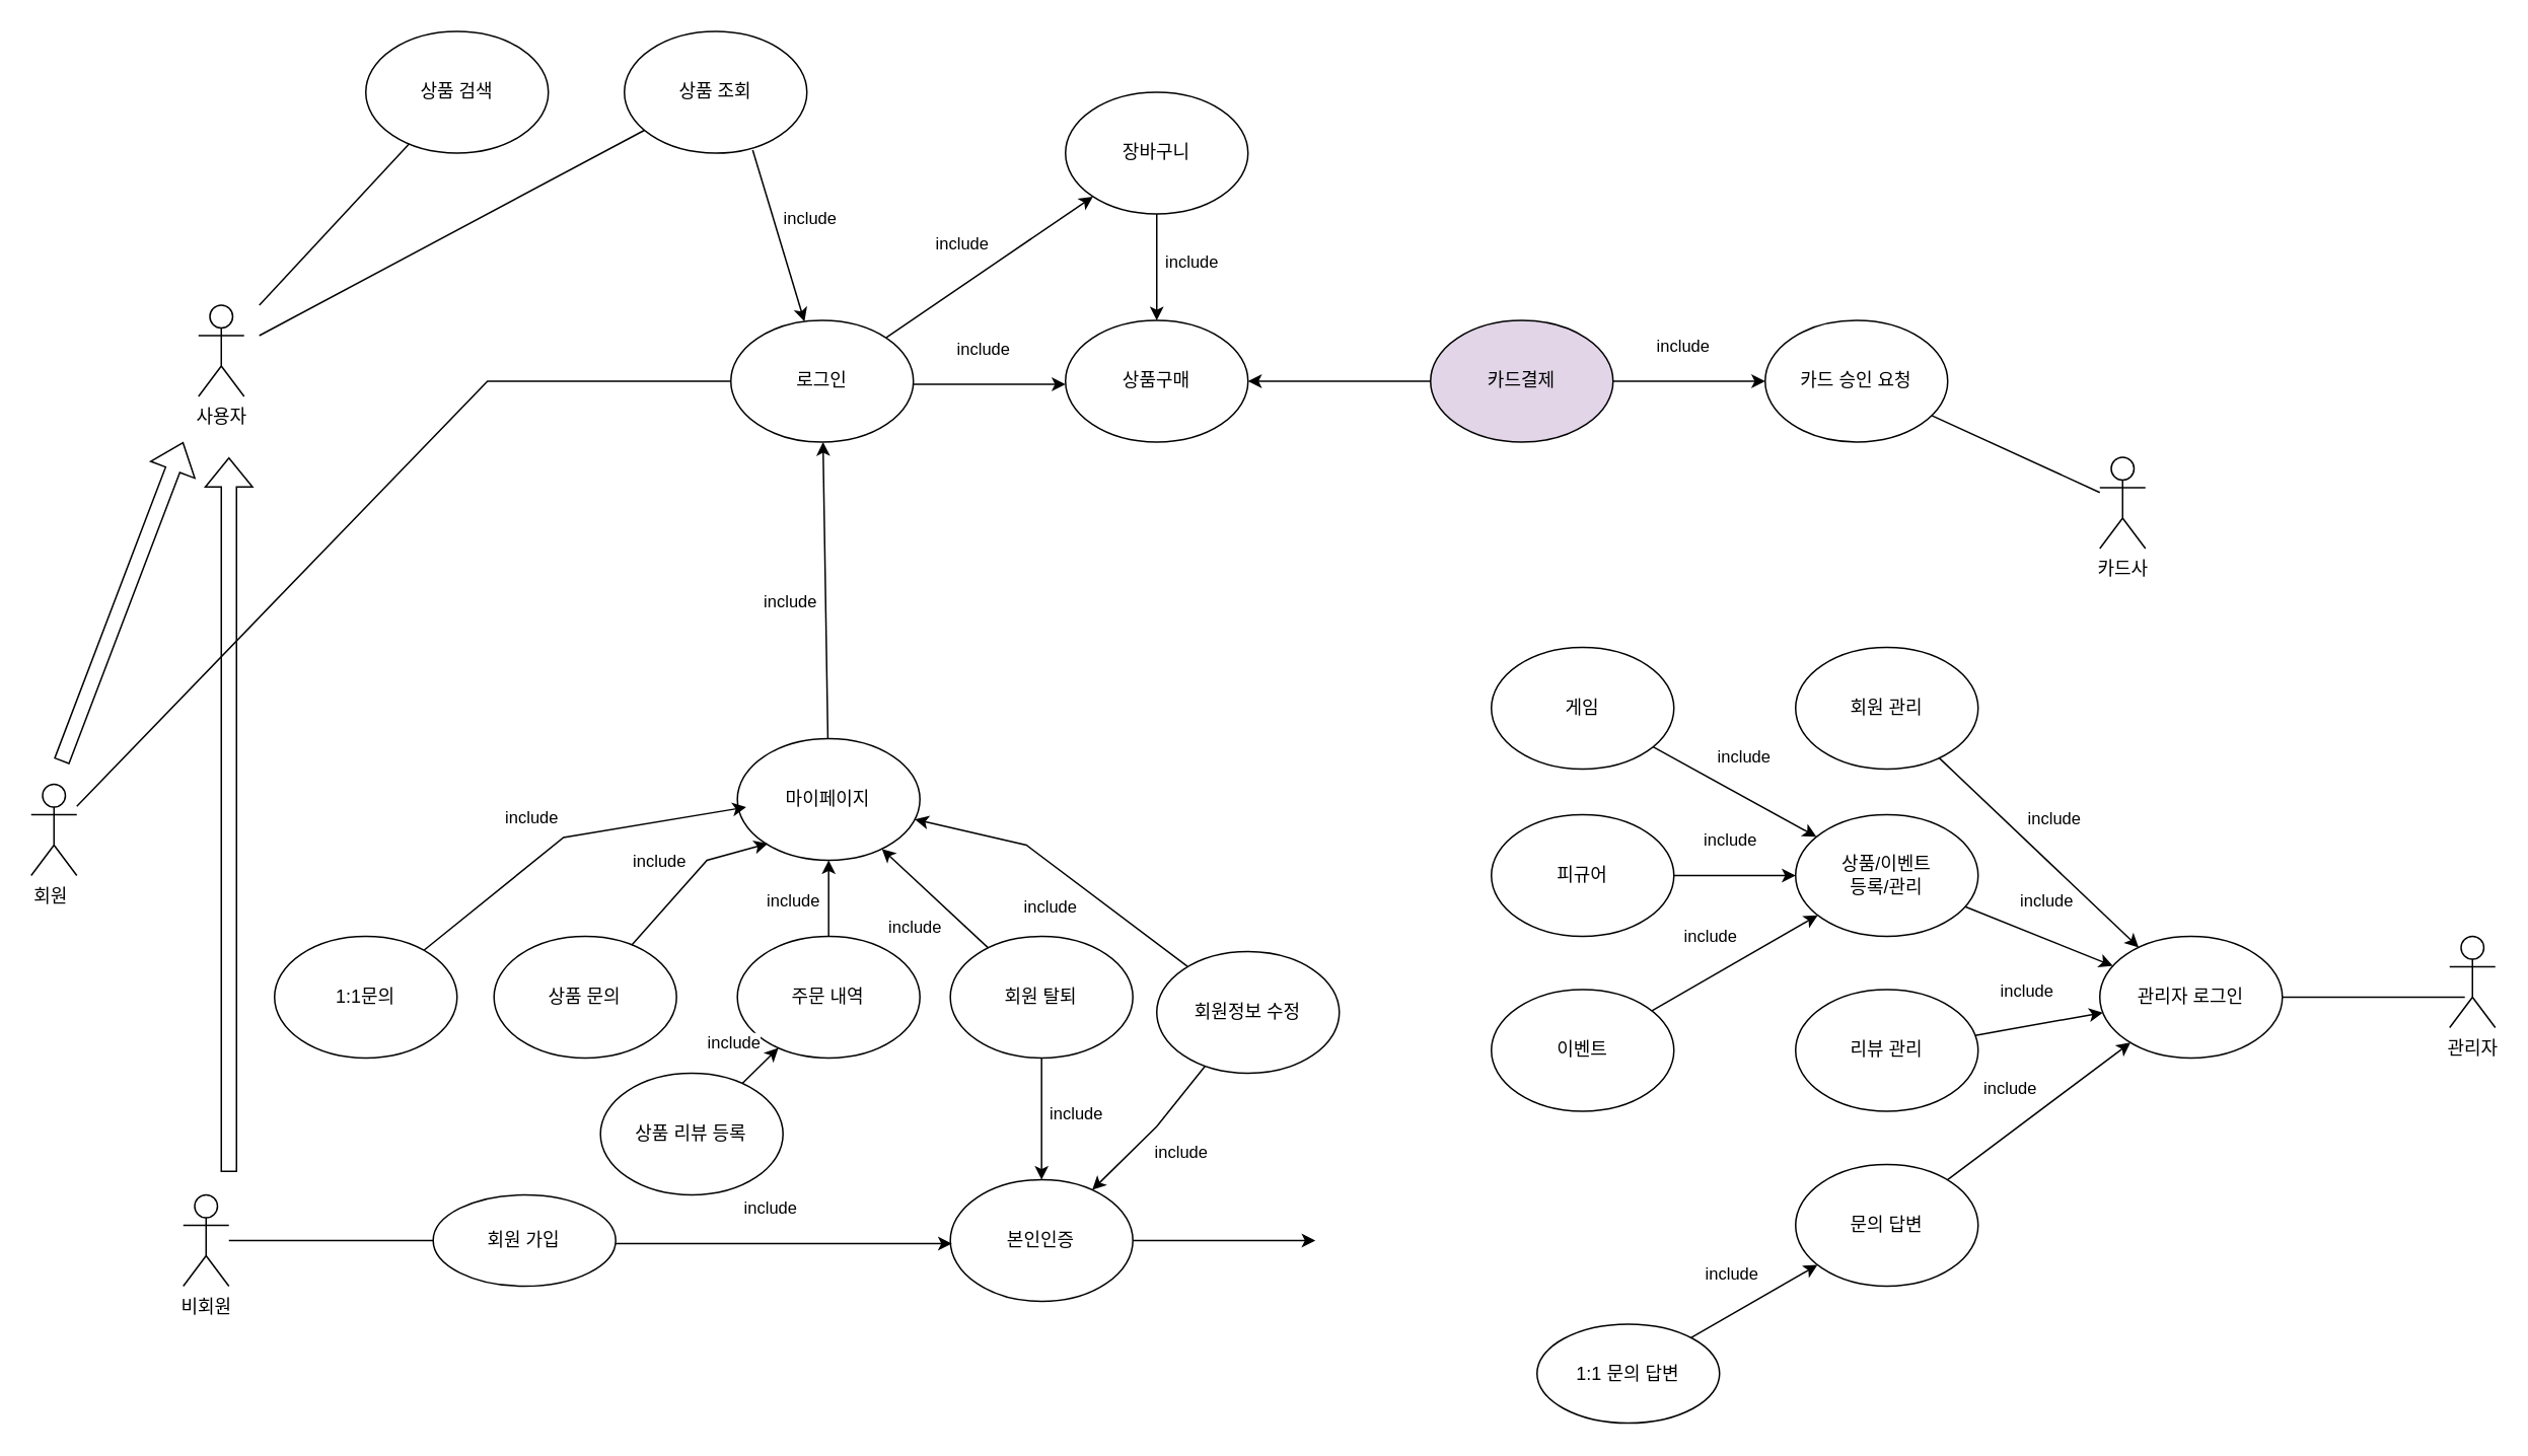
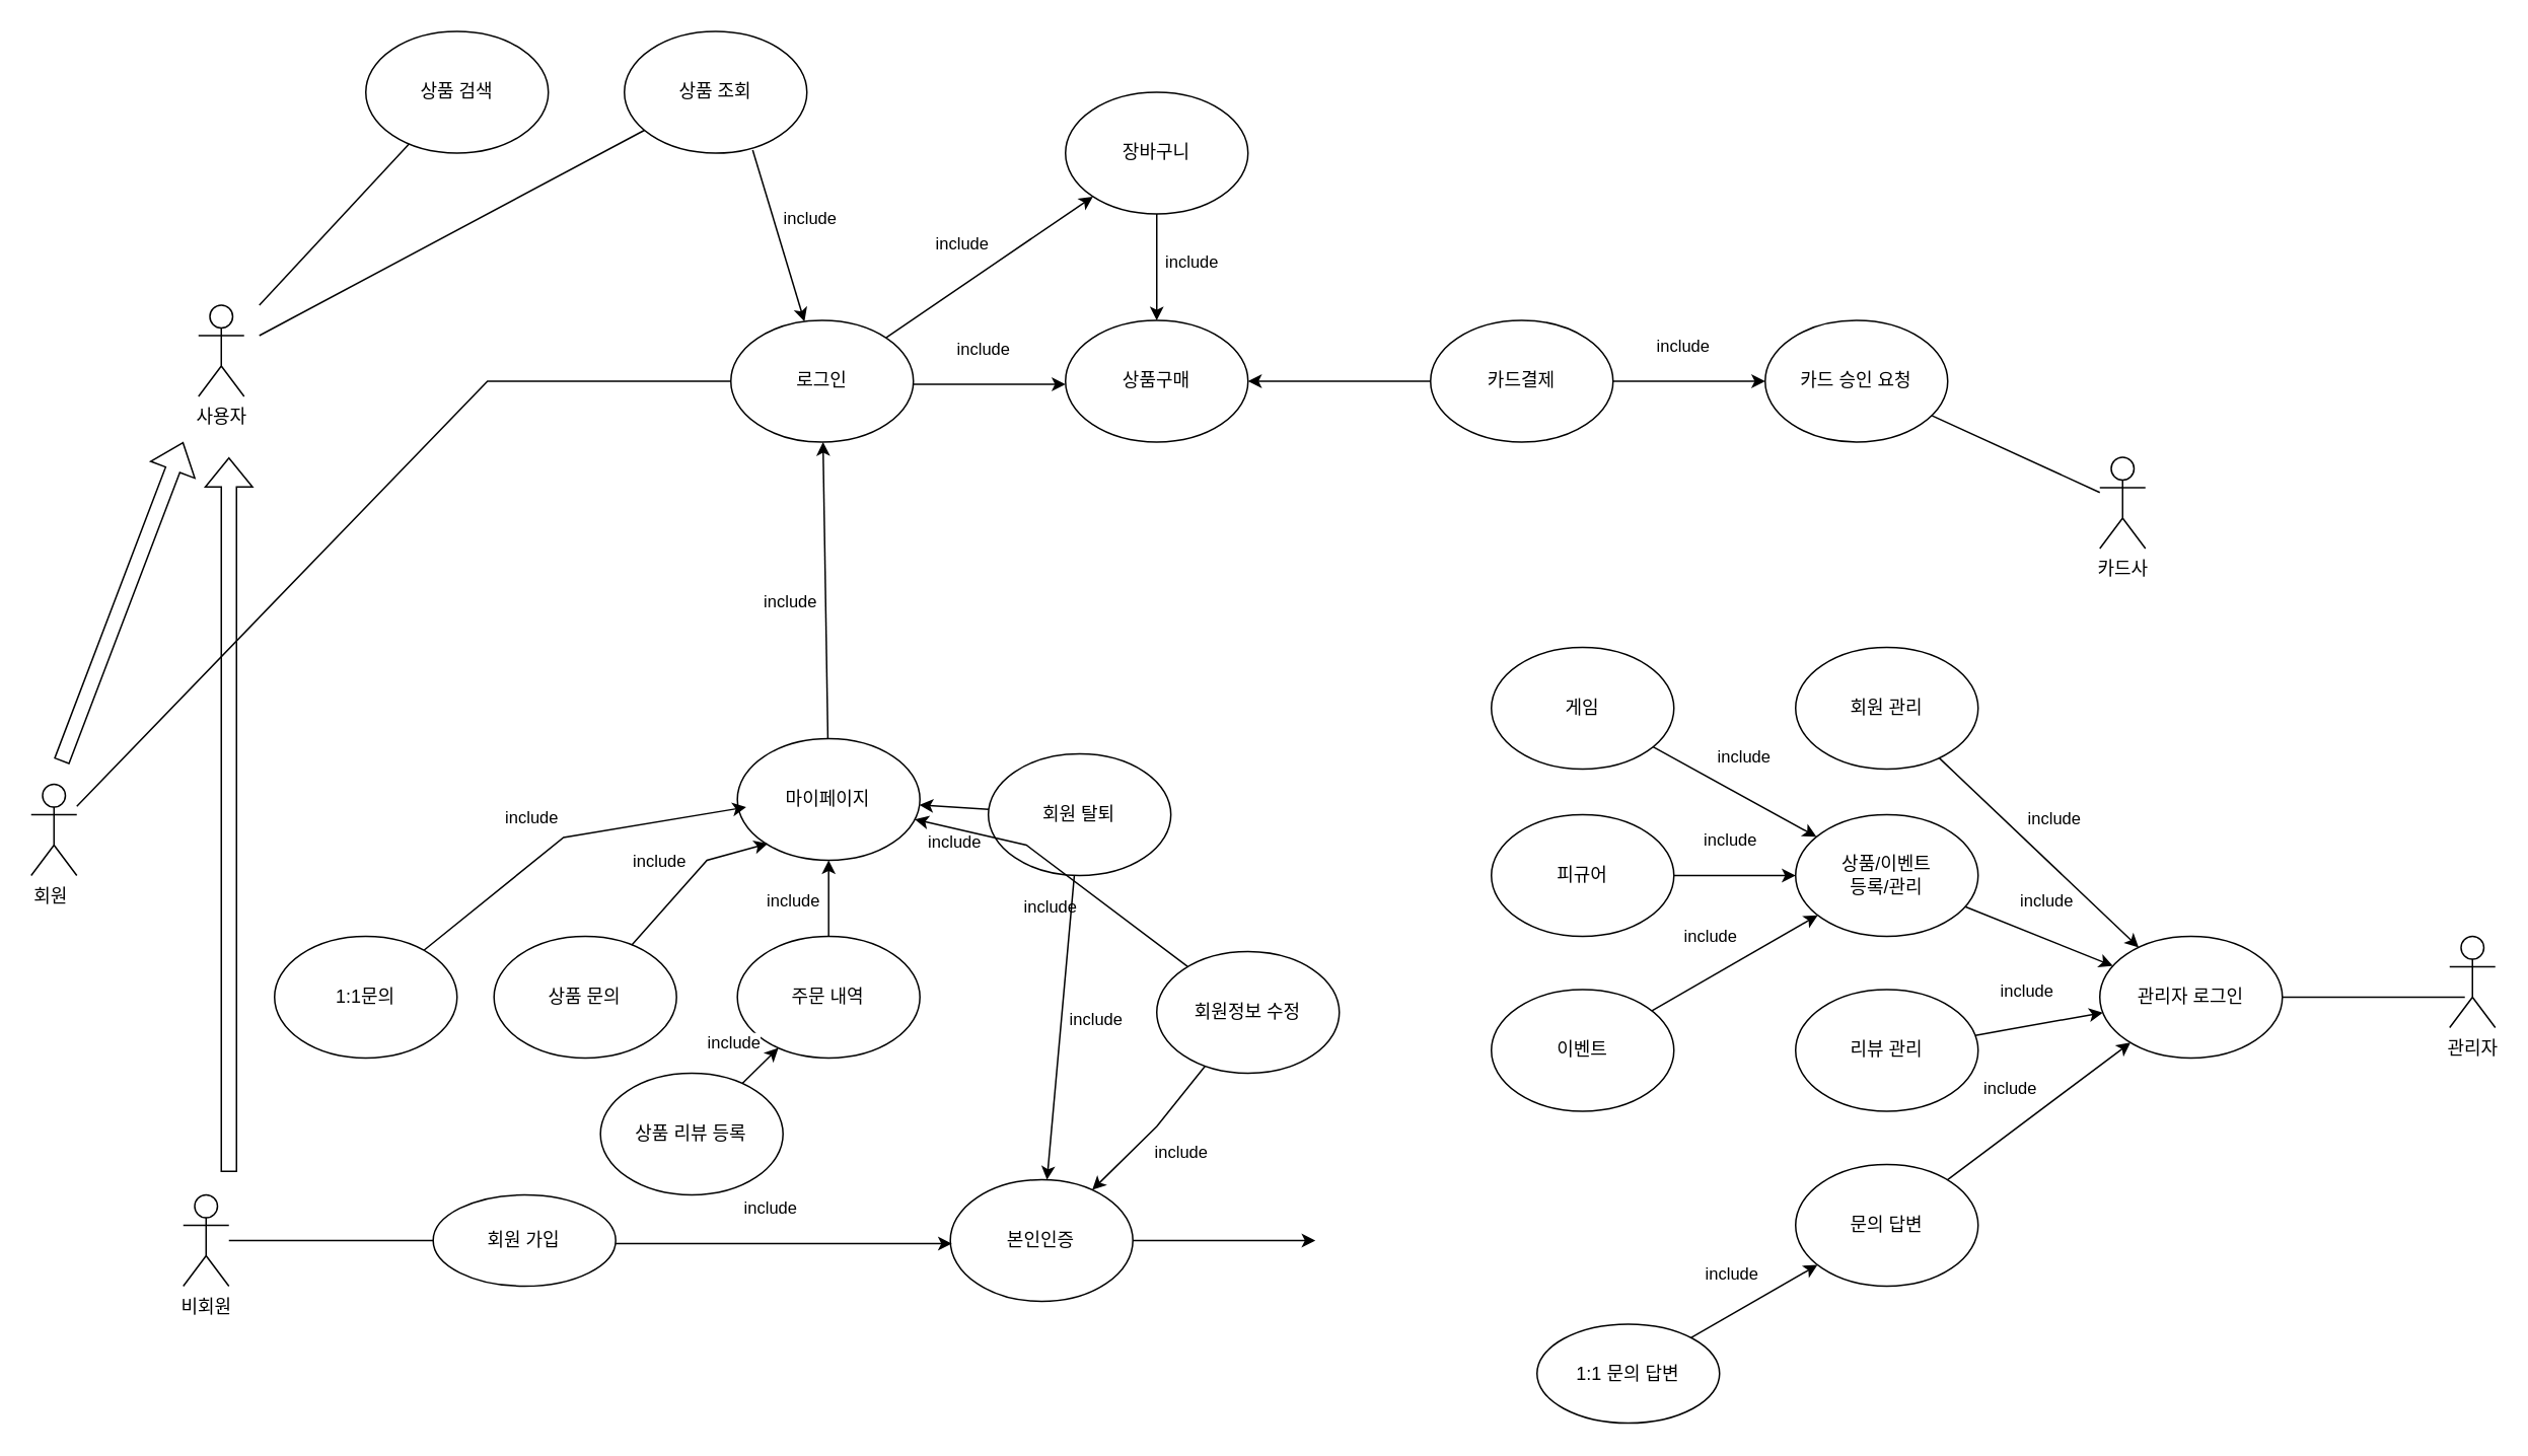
- <mxCell id="36" value="카드결제" style="ellipse;whiteSpace=wrap;html=1;fillColor=#e1d5e7;" vertex="1" parent="1"><mxGeometry x="940" y="210" width="120" height="80" as="geometry" /></mxCell>
+ <mxCell id="36" value="카드결제" style="ellipse;whiteSpace=wrap;html=1;" vertex="1" parent="1"><mxGeometry x="940" y="210" width="120" height="80" as="geometry" /></mxCell>
- <mxCell id="27" value="회원 탈퇴" style="ellipse;whiteSpace=wrap;html=1;" vertex="1" parent="1"><mxGeometry x="624.29" y="615" width="120" height="80" as="geometry" /></mxCell>
+ <mxCell id="27" value="회원 탈퇴" style="ellipse;whiteSpace=wrap;html=1;" vertex="1" parent="1"><mxGeometry x="649.29" y="495" width="120" height="80" as="geometry" /></mxCell>
